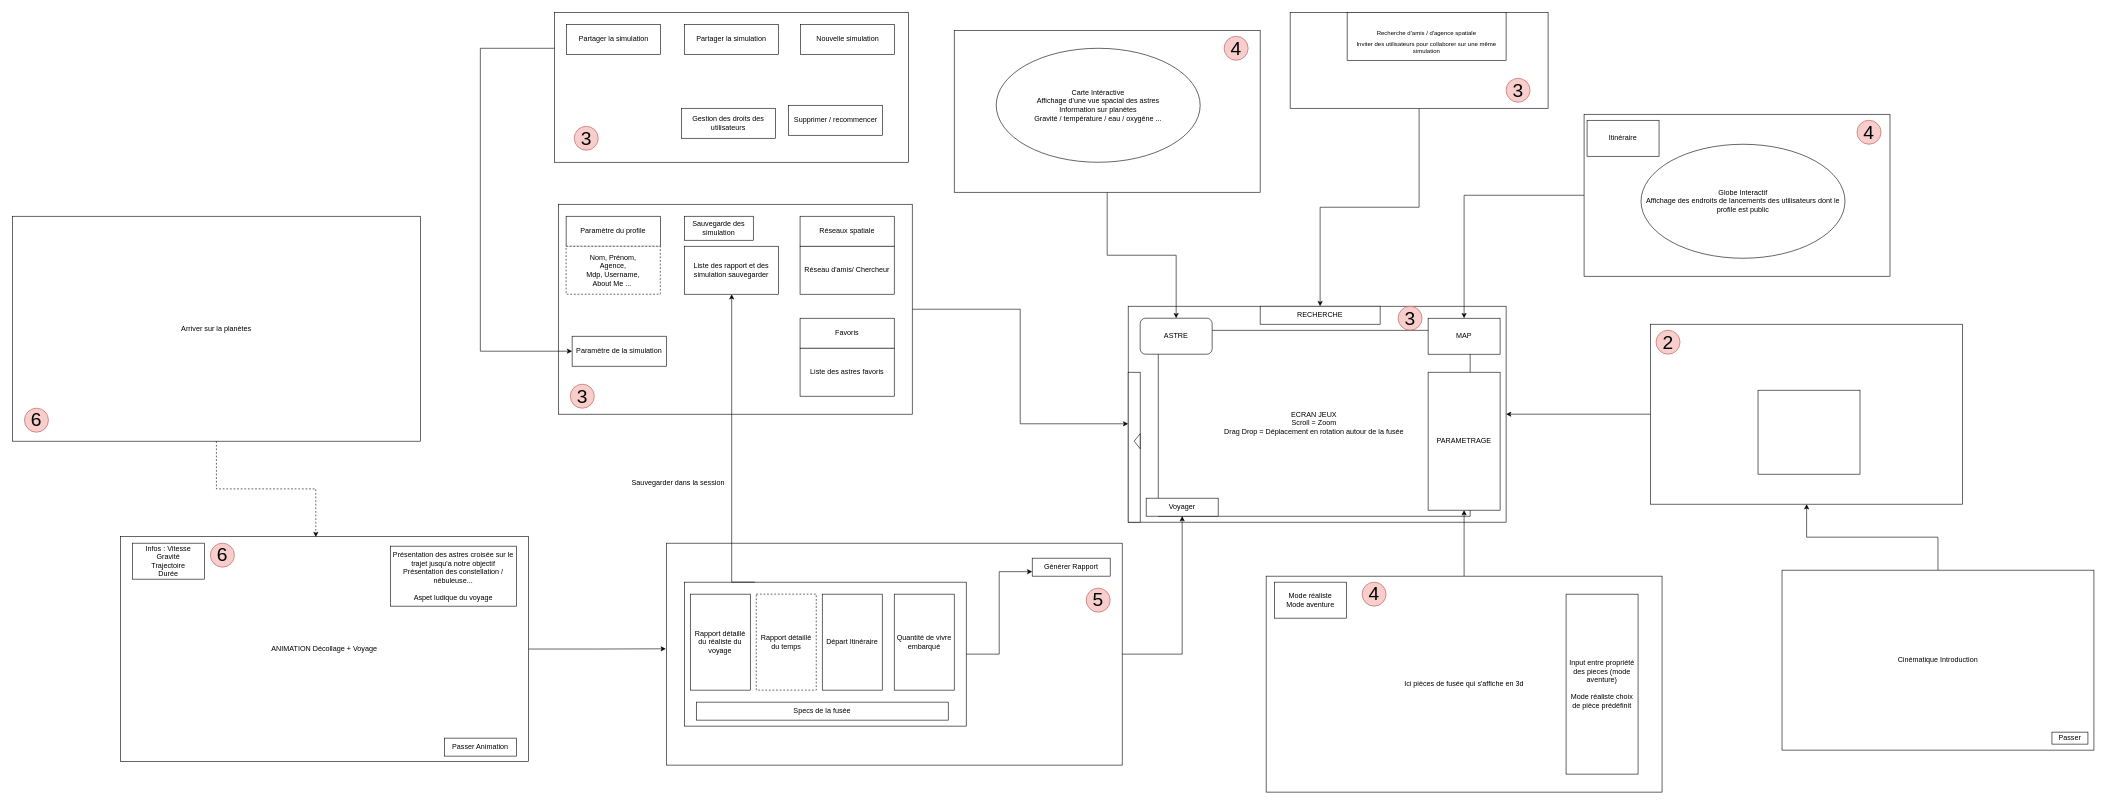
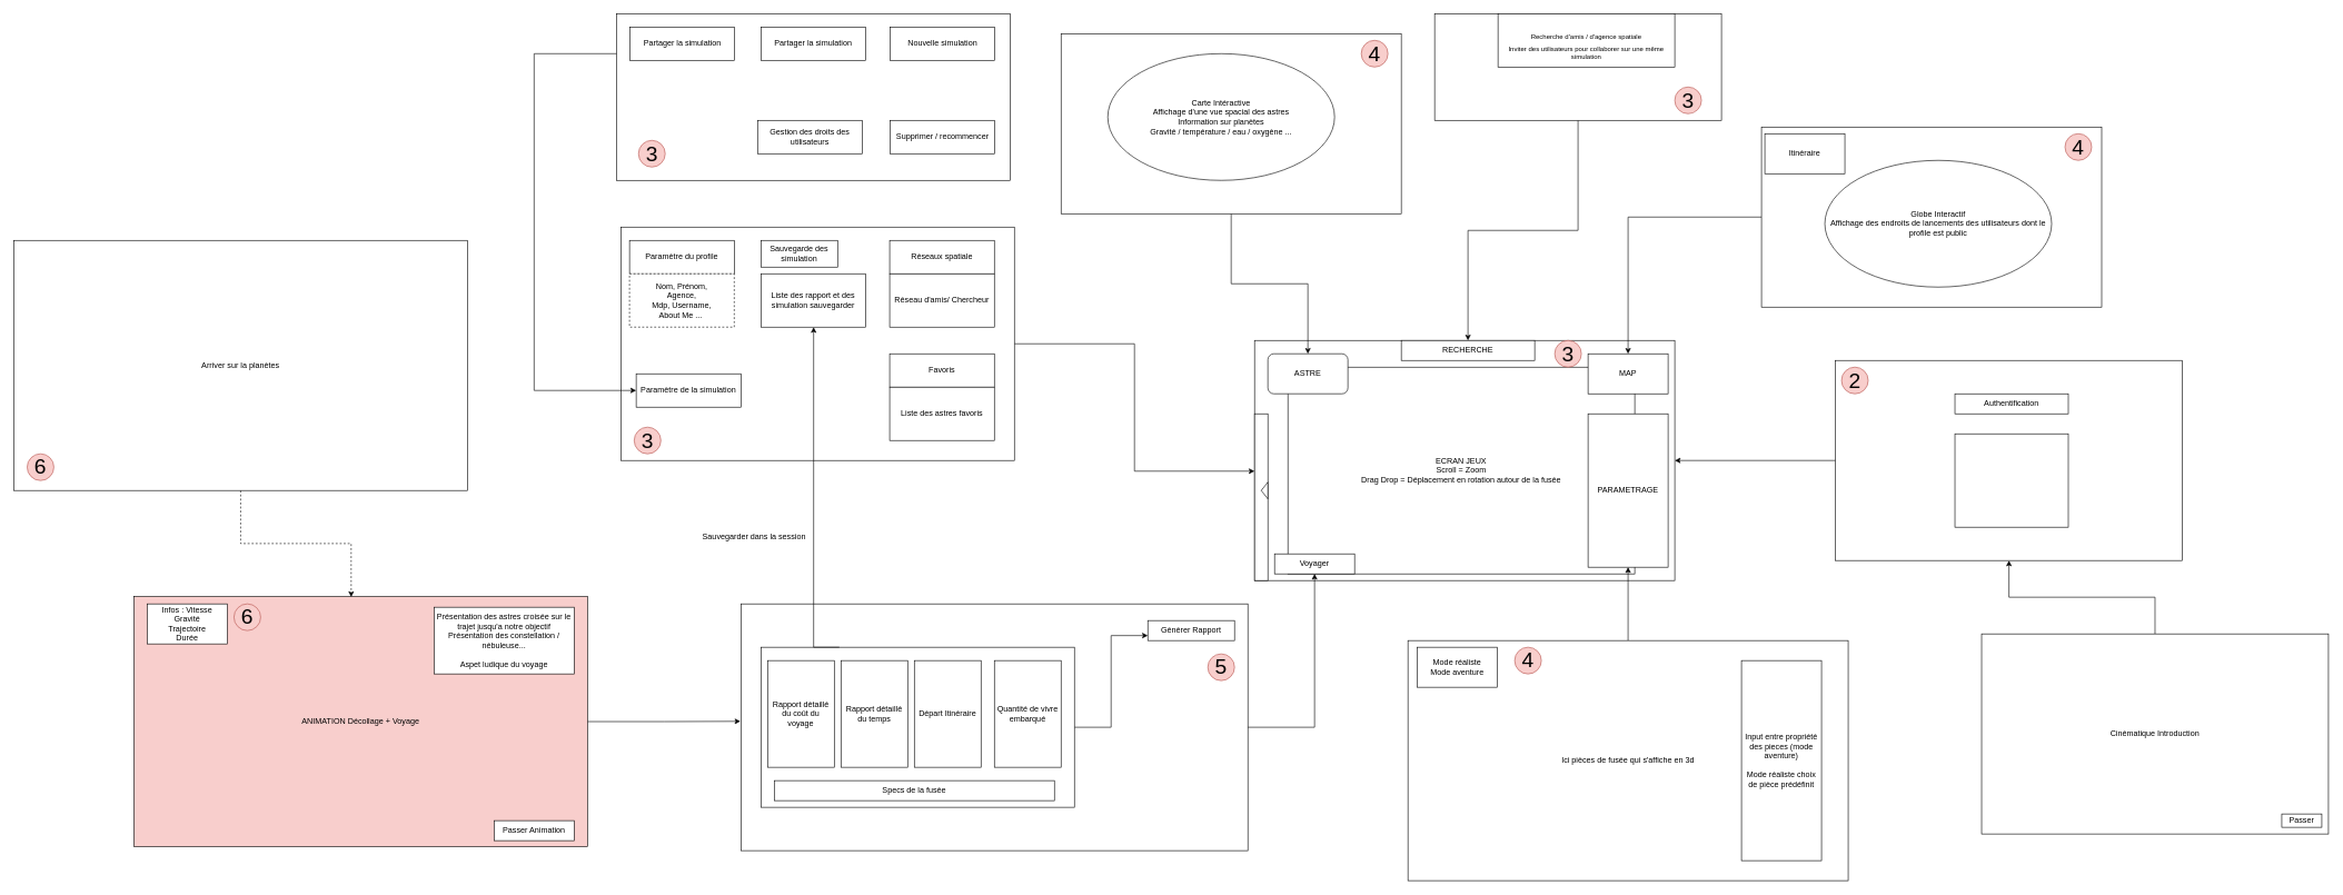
- <mxCell id="69" value="Supprimer / recommencer" style="rounded=0;whiteSpace=wrap;html=1;" vertex="1" parent="1"><mxGeometry x="1313.5" y="175" width="157" height="50" as="geometry" /></mxCell>
+ <mxCell id="69" value="Supprimer / recommencer" style="rounded=0;whiteSpace=wrap;html=1;" vertex="1" parent="1"><mxGeometry x="1333.5" y="180" width="157" height="50" as="geometry" /></mxCell>
+ <mxCell id="54" value="Authentification" style="rounded=0;whiteSpace=wrap;html=1;" vertex="1" parent="1"><mxGeometry x="2930" y="590" width="170" height="30" as="geometry" /></mxCell>
- <mxCell id="27" value="Rapport détaillé du réaliste du voyage" style="rounded=0;whiteSpace=wrap;html=1;" vertex="1" parent="1"><mxGeometry x="1150" y="990" width="100" height="160" as="geometry" /></mxCell>
+ <mxCell id="27" value="Rapport détaillé du coût du voyage" style="rounded=0;whiteSpace=wrap;html=1;" vertex="1" parent="1"><mxGeometry x="1150" y="990" width="100" height="160" as="geometry" /></mxCell>
- <mxCell id="31" value="Rapport détaillé du temps" style="rounded=0;whiteSpace=wrap;html=1;dashed=1;" vertex="1" parent="1"><mxGeometry x="1260" y="990" width="100" height="160" as="geometry" /></mxCell>
+ <mxCell id="31" value="Rapport détaillé du temps" style="rounded=0;whiteSpace=wrap;html=1;" vertex="1" parent="1"><mxGeometry x="1260" y="990" width="100" height="160" as="geometry" /></mxCell>
- <mxCell id="45" value="ANIMATION Décollage + Voyage" style="rounded=0;whiteSpace=wrap;html=1;" vertex="1" parent="1"><mxGeometry x="200" y="894" width="680" height="375" as="geometry" /></mxCell>
+ <mxCell id="45" value="ANIMATION Décollage + Voyage" style="rounded=0;whiteSpace=wrap;html=1;fillColor=#f8cecc;" vertex="1" parent="1"><mxGeometry x="200" y="894" width="680" height="375" as="geometry" /></mxCell>
